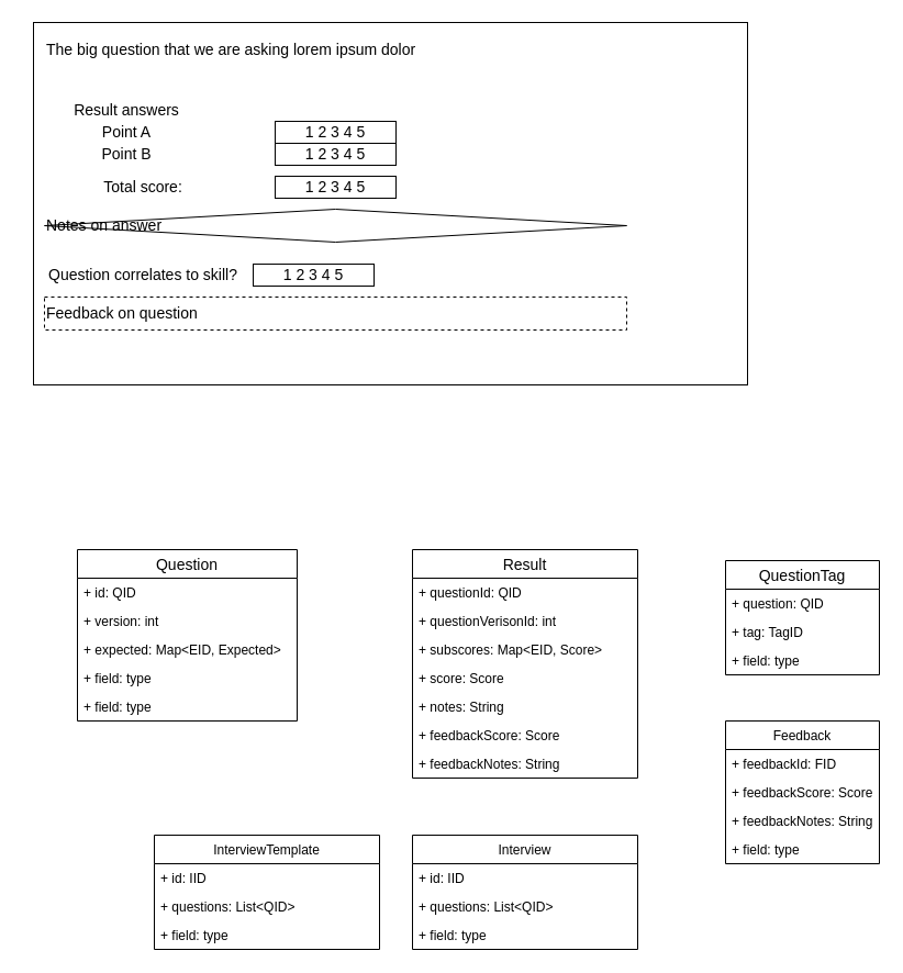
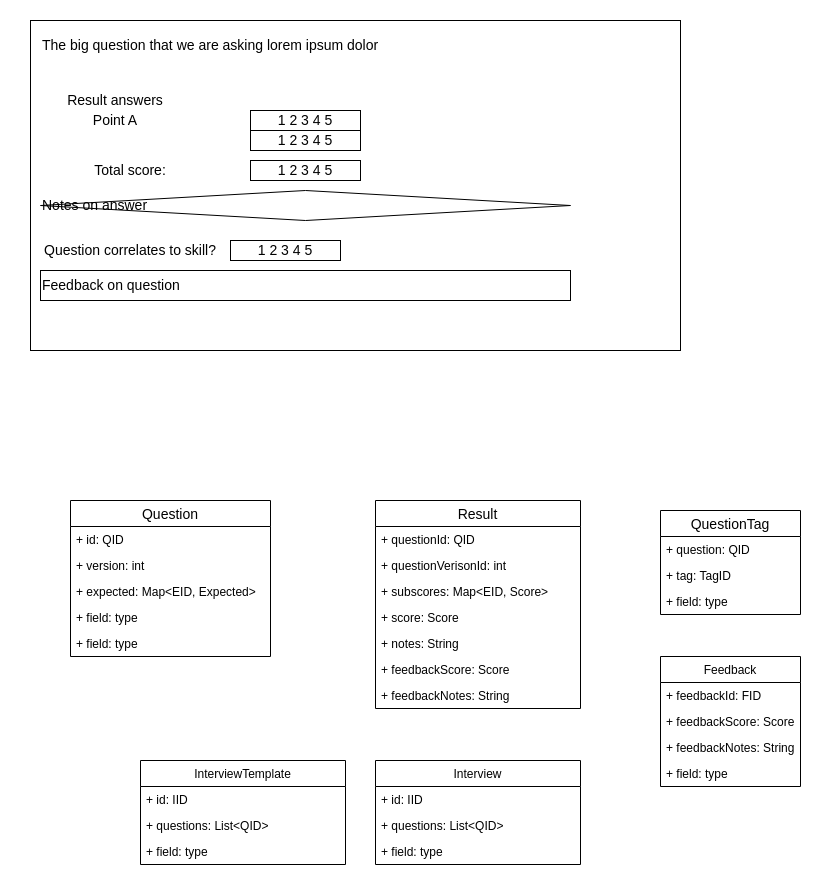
- <mxCell id="7" value="Point B" style="text;html=1;strokeColor=none;fillColor=none;align=center;verticalAlign=middle;whiteSpace=wrap;rounded=0;fontSize=14;" parent="1" vertex="1"><mxGeometry x="60" y="130" width="110" height="20" as="geometry" /></mxCell>
- <mxCell id="10" value="Feedback on question" style="rounded=0;whiteSpace=wrap;html=1;fontSize=14;align=left;verticalAlign=top;dashed=1;" parent="1" vertex="1"><mxGeometry x="40" y="270" width="530" height="30" as="geometry" /></mxCell>
+ <mxCell id="10" value="Feedback on question" style="rounded=0;whiteSpace=wrap;html=1;fontSize=14;align=left;verticalAlign=top;" parent="1" vertex="1"><mxGeometry x="40" y="270" width="530" height="30" as="geometry" /></mxCell>
